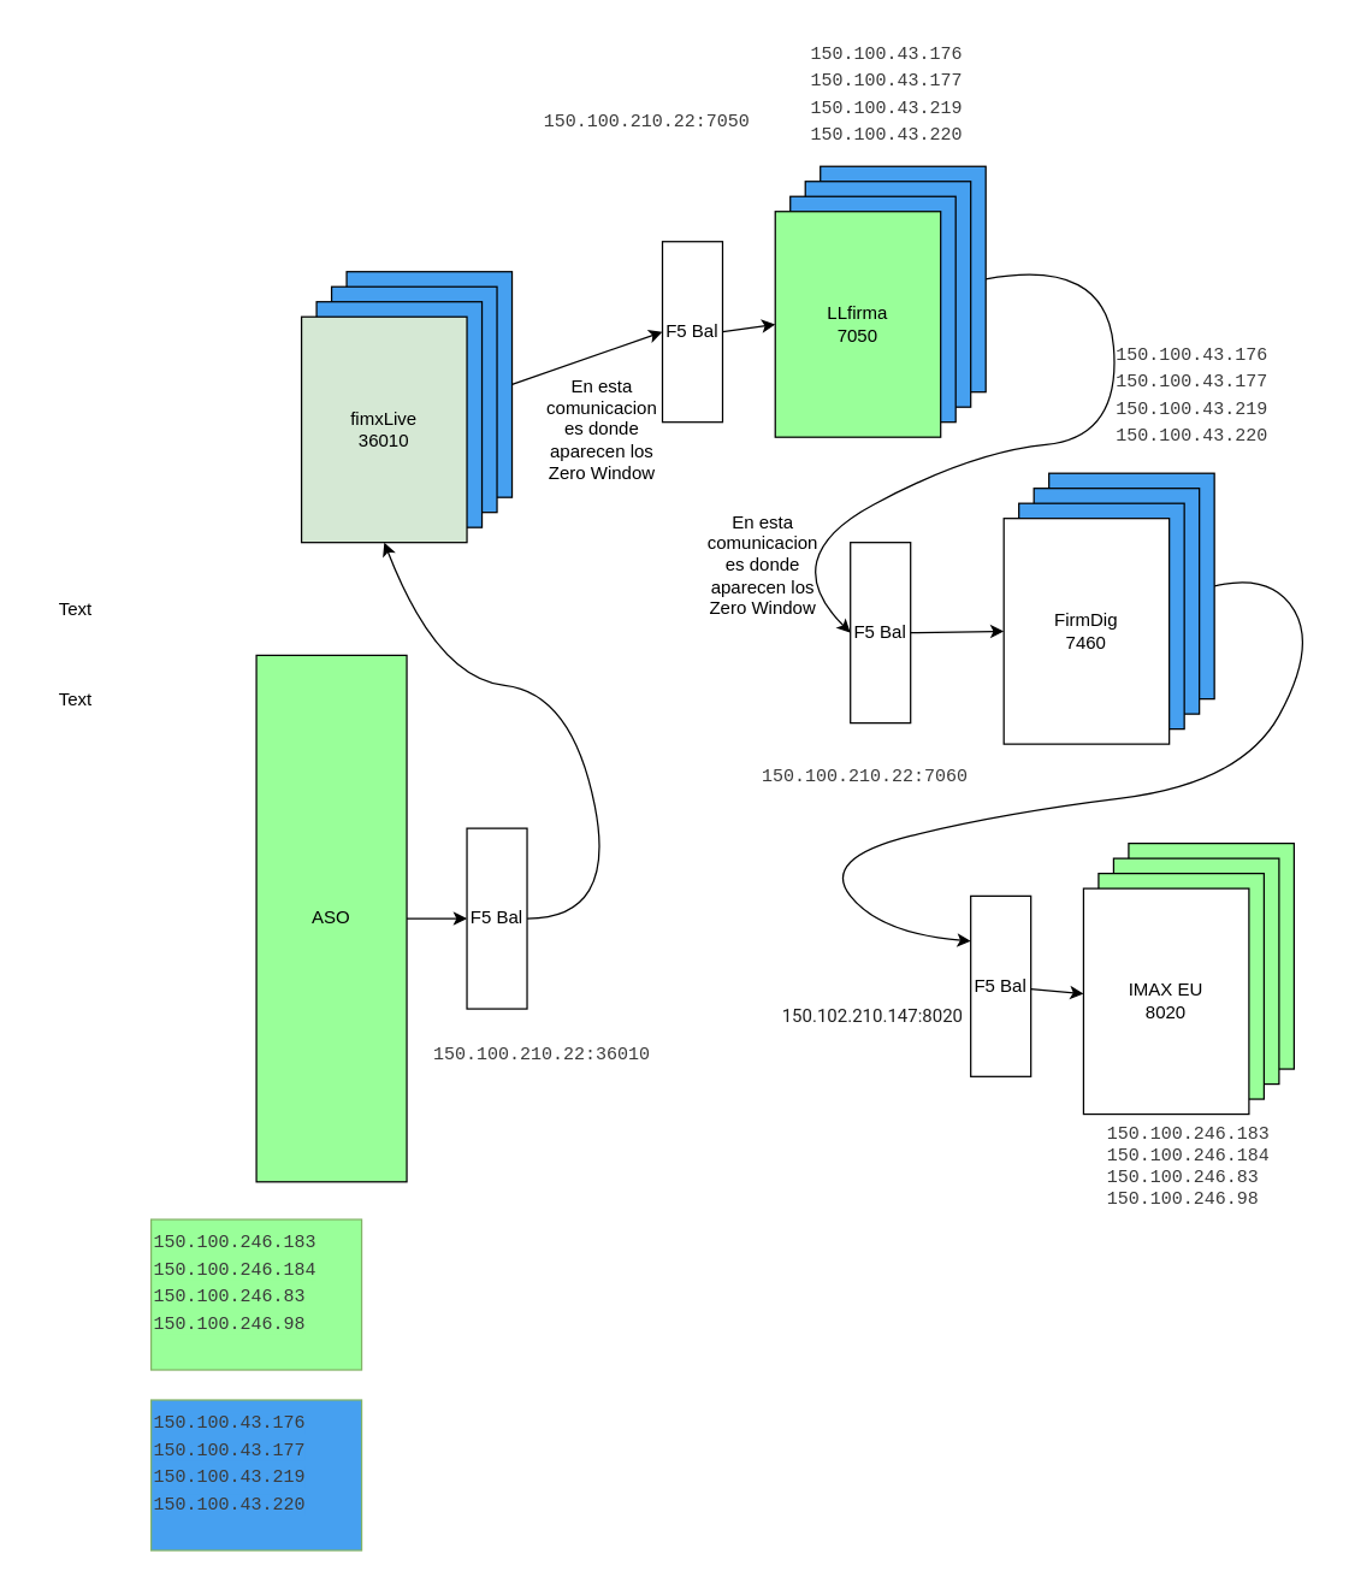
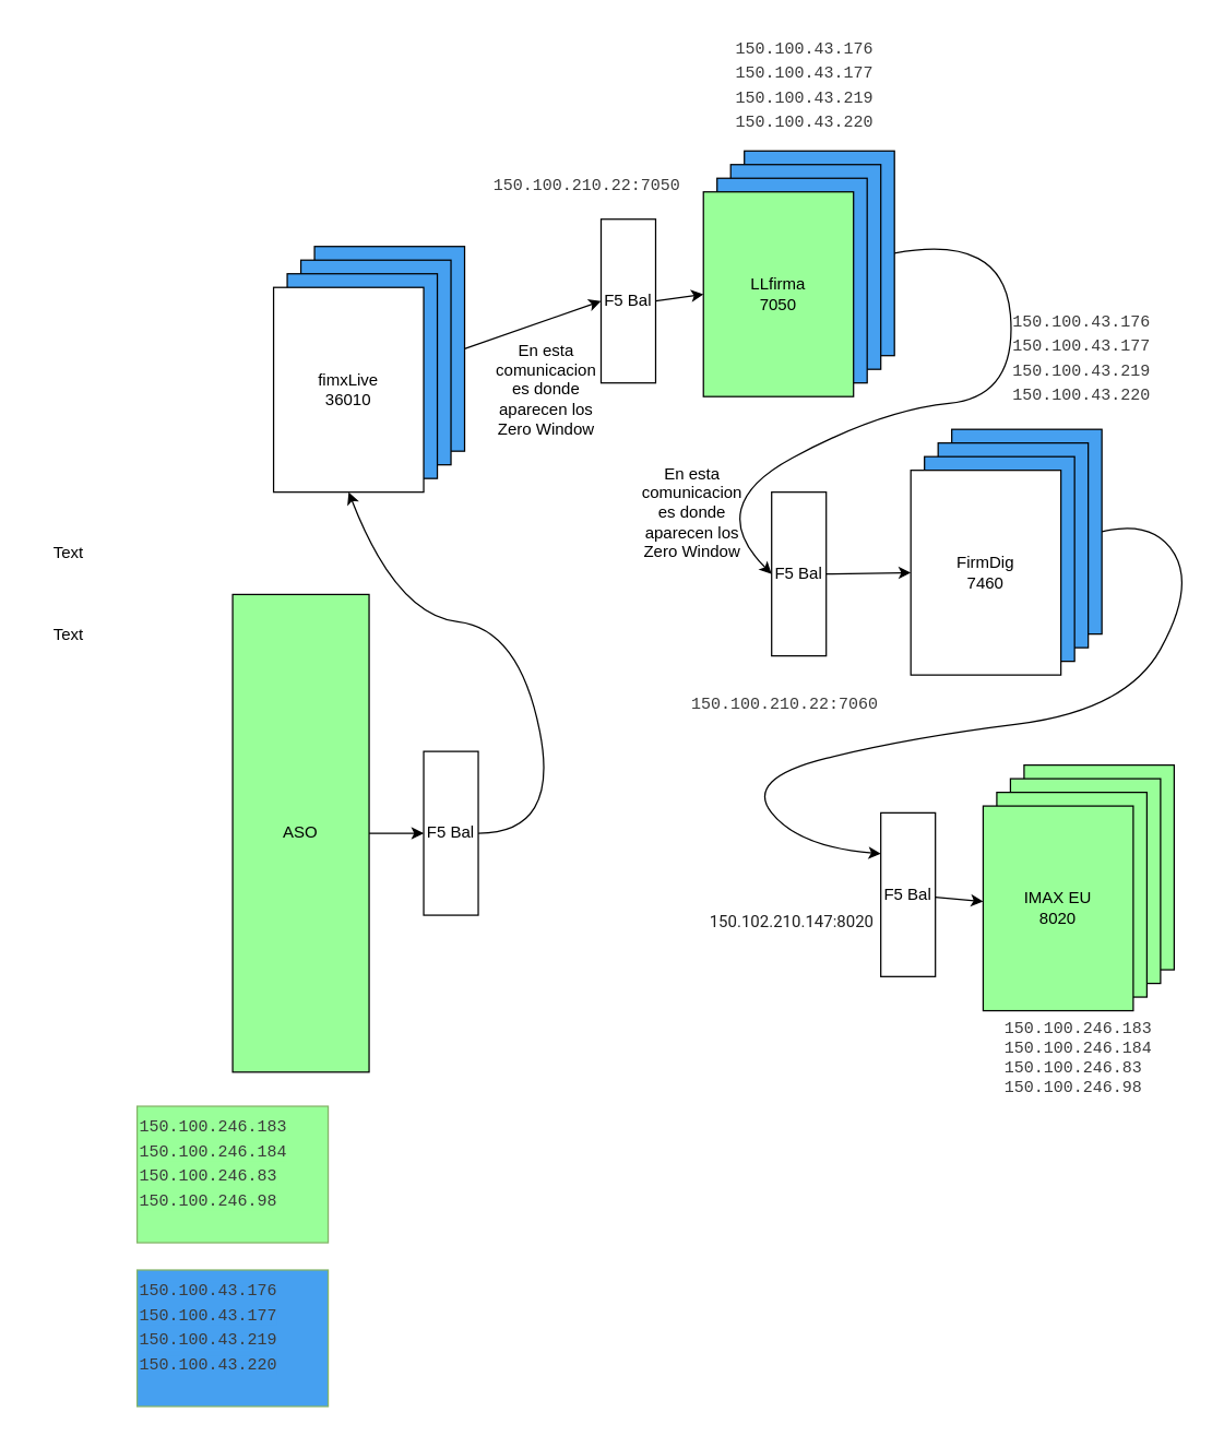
- <mxCell id="28" value="&lt;meta charset=&quot;utf-8&quot;&gt;&lt;div style=&quot;color: #3b3b3b;background-color: #ffffff;font-family: Menlo, Monaco, 'Courier New', monospace;font-weight: normal;font-size: 12px;line-height: 18px;white-space: pre;&quot;&gt;&lt;div&gt;&lt;span style=&quot;color: #3b3b3b;&quot;&gt;150.100.210.22:7050&lt;/span&gt;&lt;/div&gt;&lt;div&gt;&lt;span style=&quot;color: #3b3b3b;&quot;&gt;&lt;/span&gt;&lt;/div&gt;&lt;/div&gt;" style="text;html=1;align=center;verticalAlign=middle;whiteSpace=wrap;rounded=0;" vertex="1" parent="1"><mxGeometry x="350" y="65" width="160" height="30" as="geometry" /></mxCell>
+ <mxCell id="28" value="&lt;meta charset=&quot;utf-8&quot;&gt;&lt;div style=&quot;color: #3b3b3b;background-color: #ffffff;font-family: Menlo, Monaco, 'Courier New', monospace;font-weight: normal;font-size: 12px;line-height: 18px;white-space: pre;&quot;&gt;&lt;div&gt;&lt;span style=&quot;color: #3b3b3b;&quot;&gt;150.100.210.22:7050&lt;/span&gt;&lt;/div&gt;&lt;div&gt;&lt;span style=&quot;color: #3b3b3b;&quot;&gt;&lt;/span&gt;&lt;/div&gt;&lt;/div&gt;" style="text;html=1;align=center;verticalAlign=middle;whiteSpace=wrap;rounded=0;" vertex="1" parent="1"><mxGeometry x="350" y="120" width="160" height="30" as="geometry" /></mxCell>
- <mxCell id="42" value="fimxLive&lt;br&gt;36010" style="rounded=0;whiteSpace=wrap;html=1;fillColor=#d5e8d4;" vertex="1" parent="38"><mxGeometry y="30" width="110" height="150" as="geometry" /></mxCell>
+ <mxCell id="42" value="fimxLive&lt;br&gt;36010" style="rounded=0;whiteSpace=wrap;html=1;" vertex="1" parent="38"><mxGeometry y="30" width="110" height="150" as="geometry" /></mxCell>
- <mxCell id="24" value="IMAX EU&lt;div&gt;8020&lt;/div&gt;" style="rounded=0;whiteSpace=wrap;html=1;" vertex="1" parent="20"><mxGeometry y="30" width="110" height="150" as="geometry" /></mxCell>
+ <mxCell id="24" value="IMAX EU&lt;div&gt;8020&lt;/div&gt;" style="rounded=0;whiteSpace=wrap;html=1;fillColor=#99ff99;" vertex="1" parent="20"><mxGeometry y="30" width="110" height="150" as="geometry" /></mxCell>
- <mxCell id="44" value="&lt;div style=&quot;color: #3b3b3b;background-color: #ffffff;font-family: Menlo, Monaco, 'Courier New', monospace;font-weight: normal;font-size: 12px;line-height: 18px;white-space: pre;&quot;&gt;&lt;div&gt;&lt;span style=&quot;color: #3b3b3b;&quot;&gt;150.100.210.22:36010&lt;/span&gt;&lt;/div&gt;&lt;div&gt;&lt;span style=&quot;color: #3b3b3b;&quot;&gt;&lt;/span&gt;&lt;/div&gt;&lt;/div&gt;" style="text;html=1;align=center;verticalAlign=middle;whiteSpace=wrap;rounded=0;" vertex="1" parent="1"><mxGeometry x="280" y="685" width="160" height="30" as="geometry" /></mxCell>
